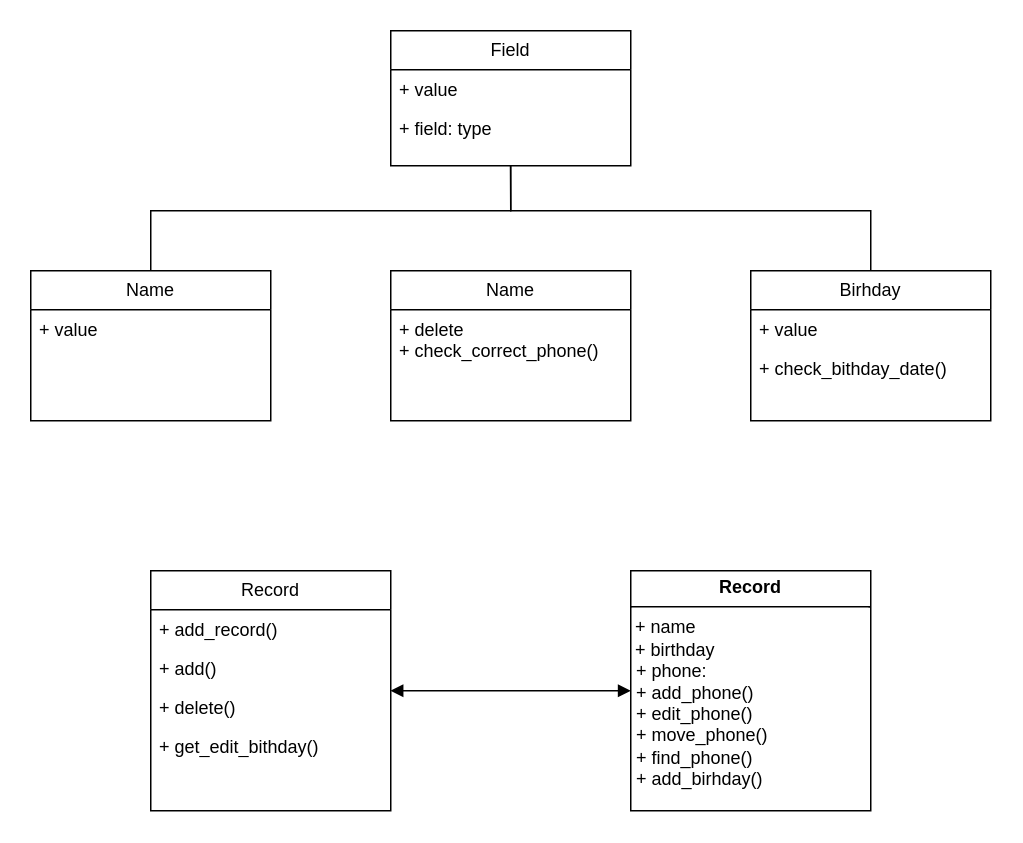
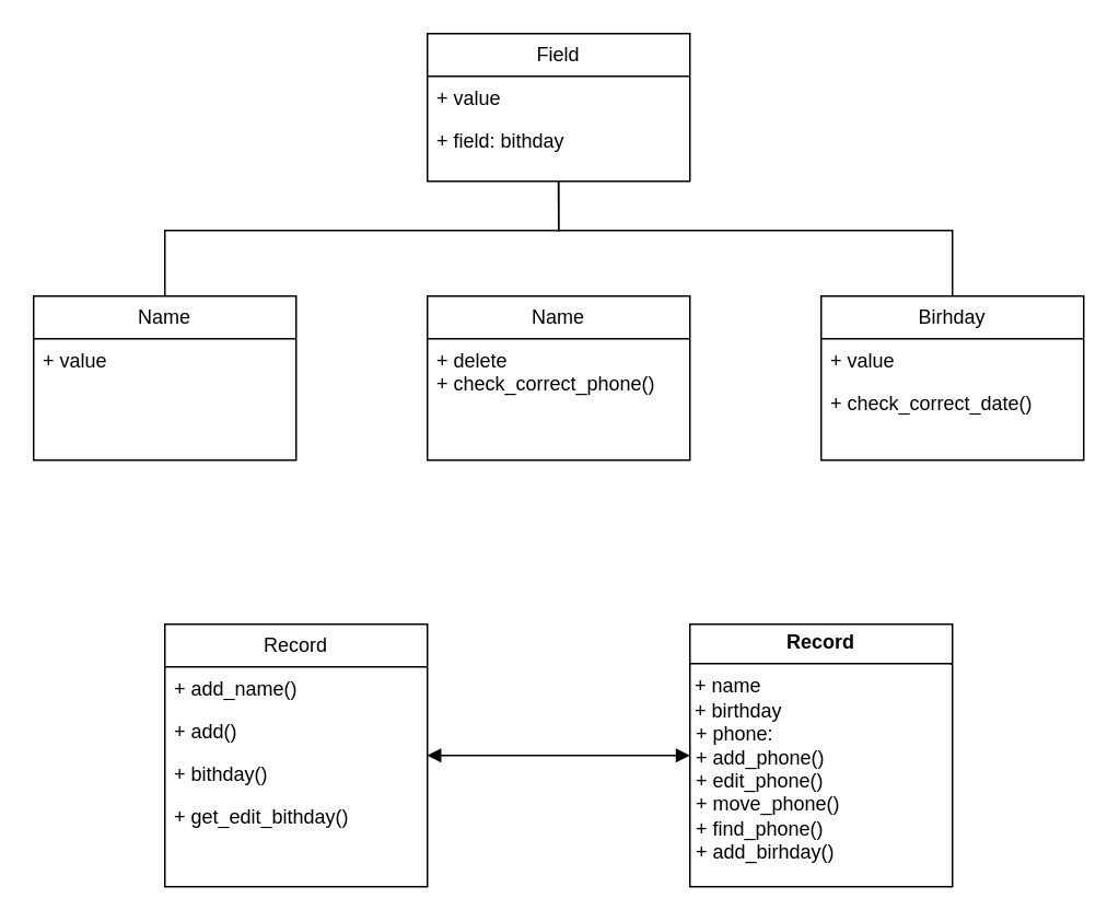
- <mxCell id="13" value="+ field: type" style="text;strokeColor=none;fillColor=none;align=left;verticalAlign=top;spacingLeft=4;spacingRight=4;overflow=hidden;rotatable=0;points=[[0,0.5],[1,0.5]];portConstraint=eastwest;whiteSpace=wrap;html=1;" vertex="1" parent="11"><mxGeometry y="52" width="160" height="38" as="geometry" /></mxCell>
+ <mxCell id="13" value="+ field: bithday" style="text;strokeColor=none;fillColor=none;align=left;verticalAlign=top;spacingLeft=4;spacingRight=4;overflow=hidden;rotatable=0;points=[[0,0.5],[1,0.5]];portConstraint=eastwest;whiteSpace=wrap;html=1;" vertex="1" parent="11"><mxGeometry y="52" width="160" height="38" as="geometry" /></mxCell>
- <mxCell id="9" value="+ check_bithday_date()" style="text;strokeColor=none;fillColor=none;align=left;verticalAlign=top;spacingLeft=4;spacingRight=4;overflow=hidden;rotatable=0;points=[[0,0.5],[1,0.5]];portConstraint=eastwest;whiteSpace=wrap;html=1;" parent="7" vertex="1"><mxGeometry y="52" width="160" height="48" as="geometry" /></mxCell>
+ <mxCell id="9" value="+ check_correct_date()" style="text;strokeColor=none;fillColor=none;align=left;verticalAlign=top;spacingLeft=4;spacingRight=4;overflow=hidden;rotatable=0;points=[[0,0.5],[1,0.5]];portConstraint=eastwest;whiteSpace=wrap;html=1;" parent="7" vertex="1"><mxGeometry y="52" width="160" height="48" as="geometry" /></mxCell>
- <mxCell id="3" value="+ add_record()" style="text;strokeColor=none;fillColor=none;align=left;verticalAlign=top;spacingLeft=4;spacingRight=4;overflow=hidden;rotatable=0;points=[[0,0.5],[1,0.5]];portConstraint=eastwest;whiteSpace=wrap;html=1;" parent="2" vertex="1"><mxGeometry y="26" width="160" height="26" as="geometry" /></mxCell>
+ <mxCell id="3" value="+ add_name()" style="text;strokeColor=none;fillColor=none;align=left;verticalAlign=top;spacingLeft=4;spacingRight=4;overflow=hidden;rotatable=0;points=[[0,0.5],[1,0.5]];portConstraint=eastwest;whiteSpace=wrap;html=1;" parent="2" vertex="1"><mxGeometry y="26" width="160" height="26" as="geometry" /></mxCell>
- <mxCell id="5" value="+ delete()" style="text;strokeColor=none;fillColor=none;align=left;verticalAlign=top;spacingLeft=4;spacingRight=4;overflow=hidden;rotatable=0;points=[[0,0.5],[1,0.5]];portConstraint=eastwest;whiteSpace=wrap;html=1;" parent="2" vertex="1"><mxGeometry y="78" width="160" height="26" as="geometry" /></mxCell>
+ <mxCell id="5" value="+ bithday()" style="text;strokeColor=none;fillColor=none;align=left;verticalAlign=top;spacingLeft=4;spacingRight=4;overflow=hidden;rotatable=0;points=[[0,0.5],[1,0.5]];portConstraint=eastwest;whiteSpace=wrap;html=1;" parent="2" vertex="1"><mxGeometry y="78" width="160" height="26" as="geometry" /></mxCell>
